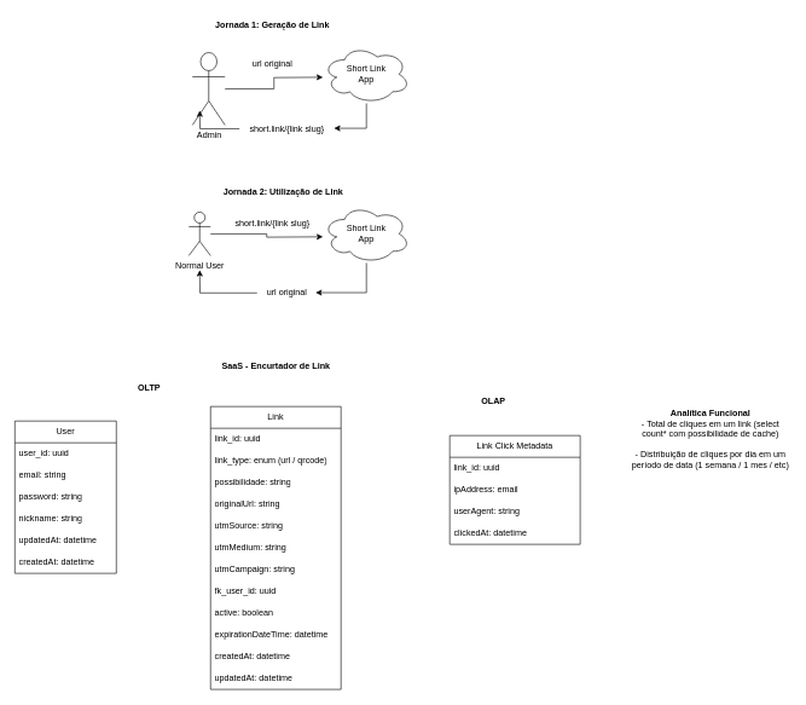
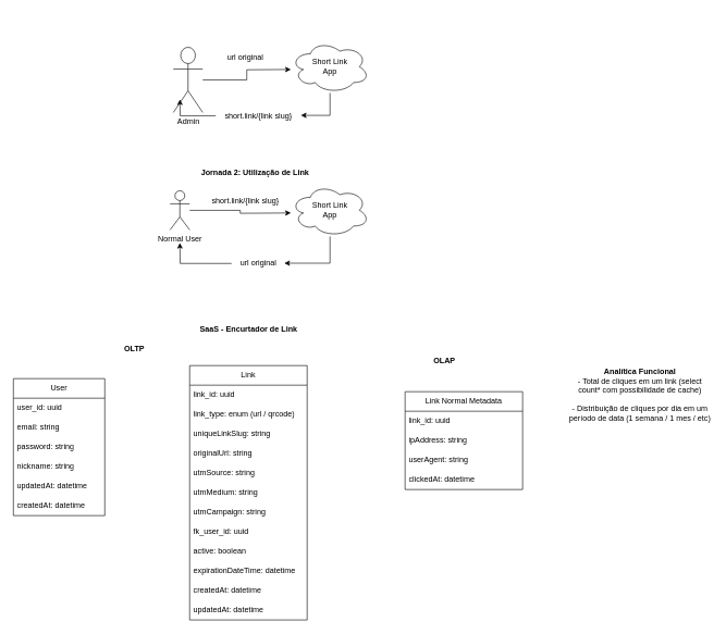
- <mxCell id="30" value="&lt;b&gt;Jornada 1: Geração de Link&lt;/b&gt;" style="text;html=1;align=center;verticalAlign=middle;resizable=0;points=[];autosize=1;strokeColor=none;fillColor=none;" parent="1" vertex="1"><mxGeometry x="285" y="20" width="180" height="30" as="geometry" /></mxCell>
- <mxCell id="39" value="Link Click Metadata" style="swimlane;fontStyle=0;childLayout=stackLayout;horizontal=1;startSize=30;horizontalStack=0;resizeParent=1;resizeParentMax=0;resizeLast=0;collapsible=1;marginBottom=0;whiteSpace=wrap;html=1;" parent="1" vertex="1"><mxGeometry x="620" y="600" width="180" height="150" as="geometry" /></mxCell>
+ <mxCell id="39" value="Link Normal Metadata" style="swimlane;fontStyle=0;childLayout=stackLayout;horizontal=1;startSize=30;horizontalStack=0;resizeParent=1;resizeParentMax=0;resizeLast=0;collapsible=1;marginBottom=0;whiteSpace=wrap;html=1;" parent="1" vertex="1"><mxGeometry x="620" y="600" width="180" height="150" as="geometry" /></mxCell>
- <mxCell id="13" value="possibilidade: string" style="text;strokeColor=none;fillColor=none;align=left;verticalAlign=middle;spacingLeft=4;spacingRight=4;overflow=hidden;points=[[0,0.5],[1,0.5]];portConstraint=eastwest;rotatable=0;whiteSpace=wrap;html=1;" parent="10" vertex="1"><mxGeometry y="90" width="180" height="30" as="geometry" /></mxCell>
+ <mxCell id="13" value="uniqueLinkSlug: string" style="text;strokeColor=none;fillColor=none;align=left;verticalAlign=middle;spacingLeft=4;spacingRight=4;overflow=hidden;points=[[0,0.5],[1,0.5]];portConstraint=eastwest;rotatable=0;whiteSpace=wrap;html=1;" parent="10" vertex="1"><mxGeometry y="90" width="180" height="30" as="geometry" /></mxCell>
- <mxCell id="41" value="ipAddress: email" style="text;strokeColor=none;fillColor=none;align=left;verticalAlign=middle;spacingLeft=4;spacingRight=4;overflow=hidden;points=[[0,0.5],[1,0.5]];portConstraint=eastwest;rotatable=0;whiteSpace=wrap;html=1;" parent="39" vertex="1"><mxGeometry y="60" width="180" height="30" as="geometry" /></mxCell>
+ <mxCell id="41" value="ipAddress: string" style="text;strokeColor=none;fillColor=none;align=left;verticalAlign=middle;spacingLeft=4;spacingRight=4;overflow=hidden;points=[[0,0.5],[1,0.5]];portConstraint=eastwest;rotatable=0;whiteSpace=wrap;html=1;" parent="39" vertex="1"><mxGeometry y="60" width="180" height="30" as="geometry" /></mxCell>
